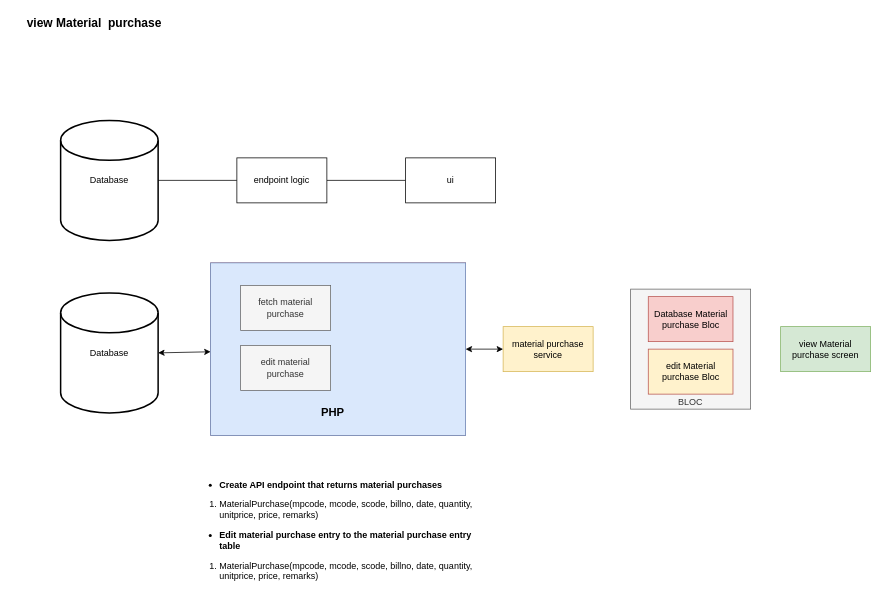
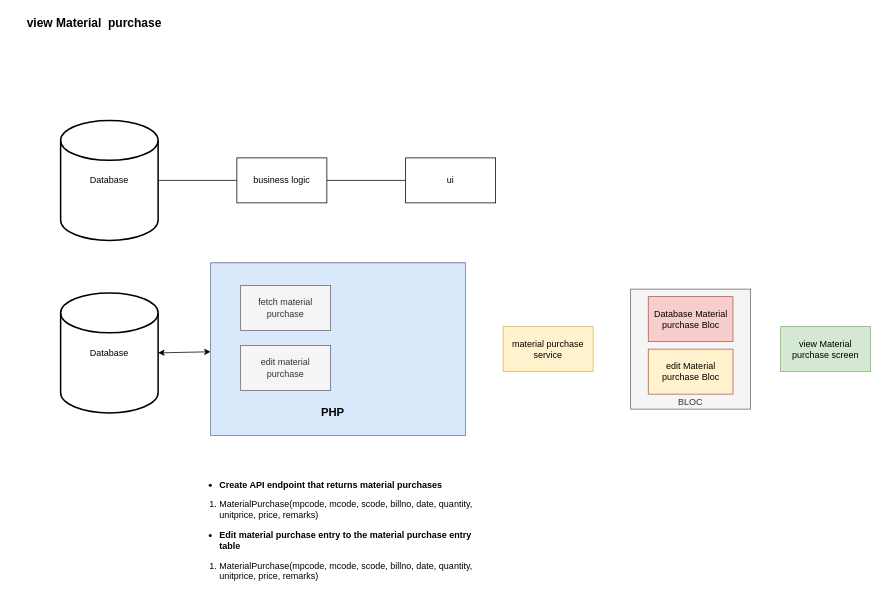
- <mxCell id="6" value="endpoint logic" style="rounded=0;whiteSpace=wrap;html=1;strokeWidth=1;fontSize=12;" vertex="1" parent="1"><mxGeometry x="315" y="210" width="120" height="60" as="geometry" /></mxCell>
+ <mxCell id="6" value="business logic" style="rounded=0;whiteSpace=wrap;html=1;strokeWidth=1;fontSize=12;" vertex="1" parent="1"><mxGeometry x="315" y="210" width="120" height="60" as="geometry" /></mxCell>
- <mxCell id="16" style="edgeStyle=none;rounded=0;orthogonalLoop=1;jettySize=auto;html=1;exitX=1;exitY=0.5;exitDx=0;exitDy=0;entryX=0;entryY=0.5;entryDx=0;entryDy=0;startArrow=classic;startFill=1;endArrow=classic;endFill=1;fontSize=12;" edge="1" parent="1" source="11" target="14"><mxGeometry relative="1" as="geometry" /></mxCell>
